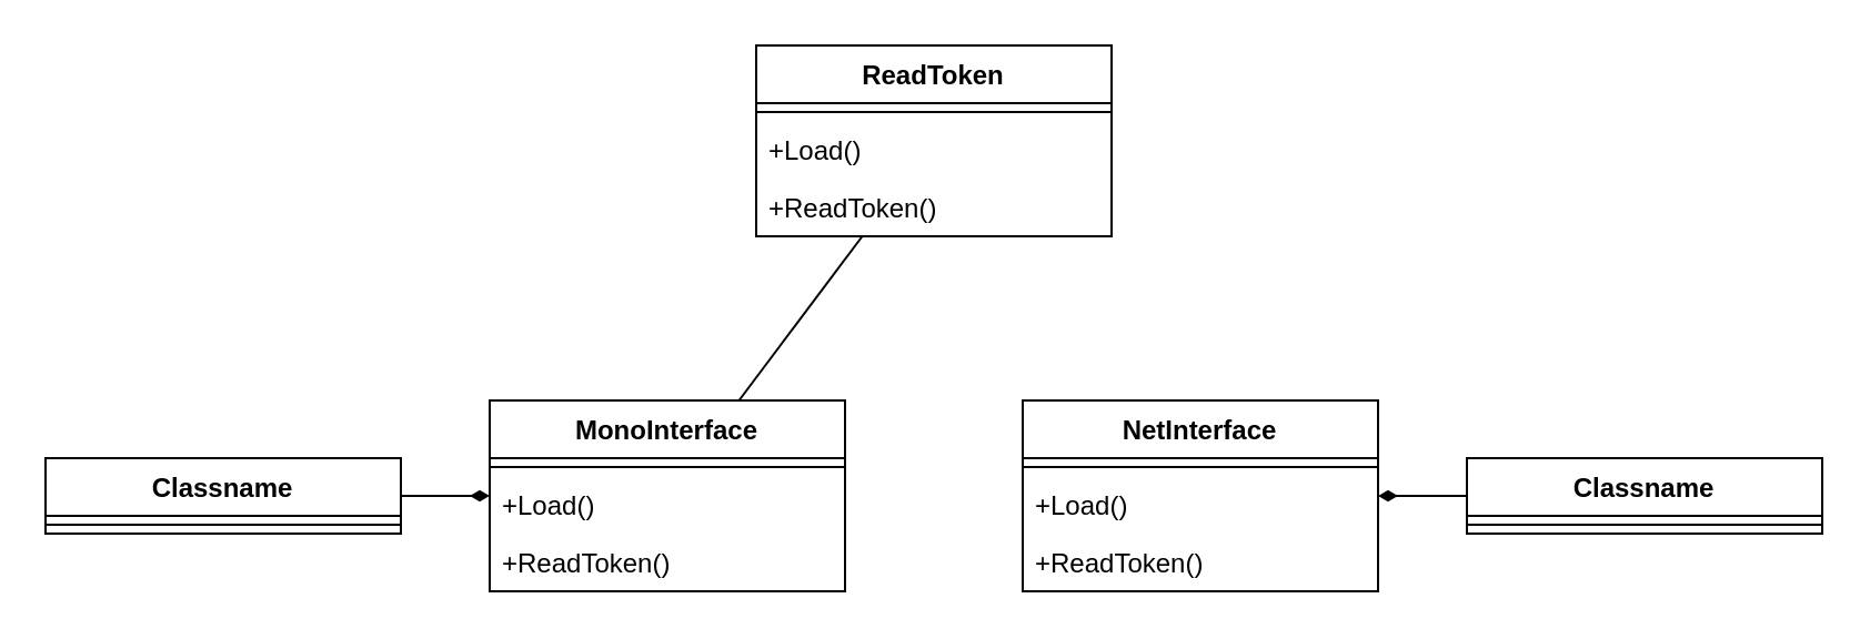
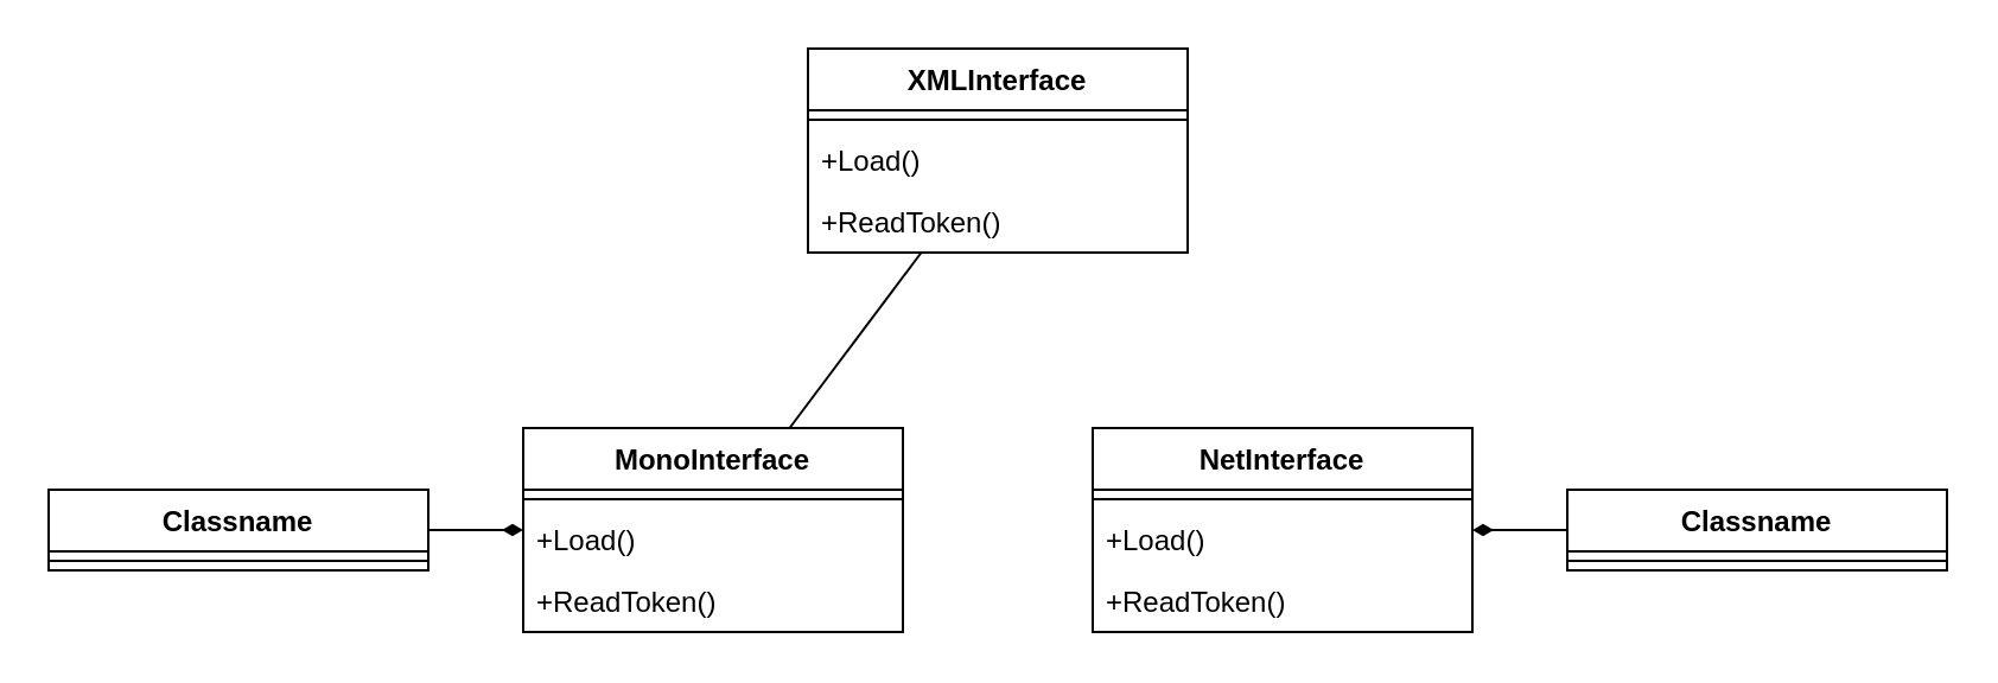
- <mxCell id="2" value="ReadToken" style="swimlane;fontStyle=1;align=center;verticalAlign=top;childLayout=stackLayout;horizontal=1;startSize=26;horizontalStack=0;resizeParent=1;resizeParentMax=0;resizeLast=0;collapsible=1;marginBottom=0;whiteSpace=wrap;html=1;" vertex="1" parent="1"><mxGeometry x="340" y="20" width="160" height="86" as="geometry" /></mxCell>
+ <mxCell id="2" value="XMLInterface" style="swimlane;fontStyle=1;align=center;verticalAlign=top;childLayout=stackLayout;horizontal=1;startSize=26;horizontalStack=0;resizeParent=1;resizeParentMax=0;resizeLast=0;collapsible=1;marginBottom=0;whiteSpace=wrap;html=1;" vertex="1" parent="1"><mxGeometry x="340" y="20" width="160" height="86" as="geometry" /></mxCell>
